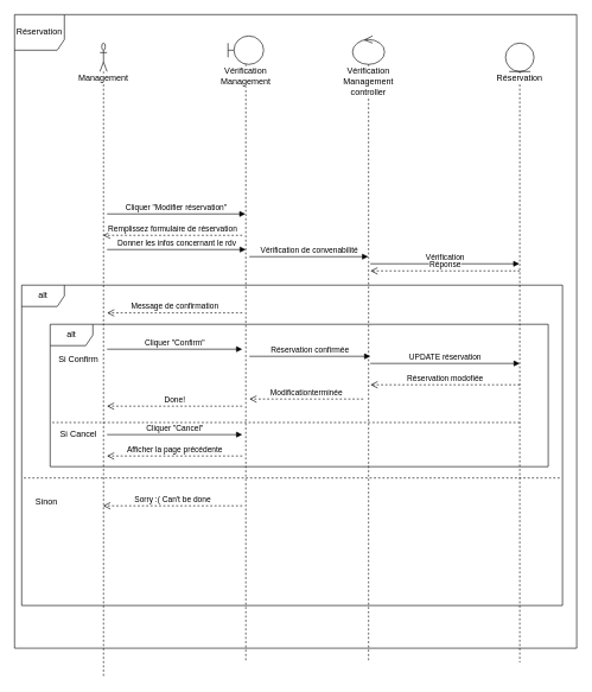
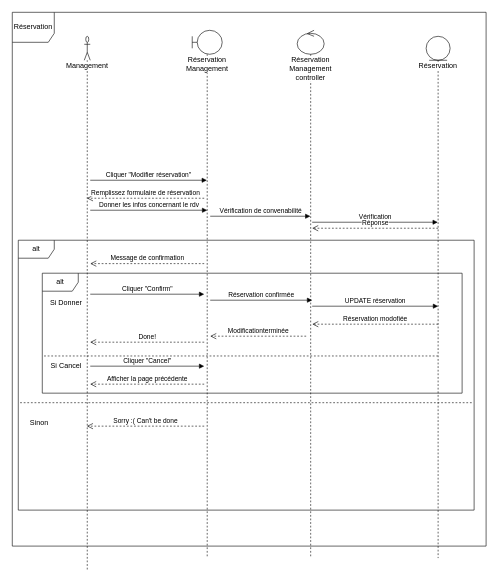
- <mxCell id="5" value="Vérification Management" style="shape=umlLifeline;participant=umlBoundary;perimeter=lifelinePerimeter;whiteSpace=wrap;html=1;container=1;collapsible=0;recursiveResize=0;verticalAlign=top;spacingTop=36;labelBackgroundColor=#ffffff;outlineConnect=0;" parent="1" vertex="1"><mxGeometry x="320" y="50" width="50" height="880" as="geometry" /></mxCell>
+ <mxCell id="5" value="Réservation Management" style="shape=umlLifeline;participant=umlBoundary;perimeter=lifelinePerimeter;whiteSpace=wrap;html=1;container=1;collapsible=0;recursiveResize=0;verticalAlign=top;spacingTop=36;labelBackgroundColor=#ffffff;outlineConnect=0;" parent="1" vertex="1"><mxGeometry x="320" y="50" width="50" height="880" as="geometry" /></mxCell>
- <mxCell id="8" value="Vérification Management controller" style="shape=umlLifeline;participant=umlControl;perimeter=lifelinePerimeter;whiteSpace=wrap;html=1;container=1;collapsible=0;recursiveResize=0;verticalAlign=top;spacingTop=36;labelBackgroundColor=#ffffff;outlineConnect=0;" parent="1" vertex="1"><mxGeometry x="495" y="50" width="45" height="880" as="geometry" /></mxCell>
+ <mxCell id="8" value="Réservation Management controller" style="shape=umlLifeline;participant=umlControl;perimeter=lifelinePerimeter;whiteSpace=wrap;html=1;container=1;collapsible=0;recursiveResize=0;verticalAlign=top;spacingTop=36;labelBackgroundColor=#ffffff;outlineConnect=0;" parent="1" vertex="1"><mxGeometry x="495" y="50" width="45" height="880" as="geometry" /></mxCell>
- <mxCell id="23" value="Si Confirm" style="text;html=1;strokeColor=none;fillColor=none;align=center;verticalAlign=middle;whiteSpace=wrap;rounded=0;" parent="1" vertex="1"><mxGeometry x="80" y="495" width="60" height="20" as="geometry" /></mxCell>
+ <mxCell id="23" value="Si Donner" style="text;html=1;strokeColor=none;fillColor=none;align=center;verticalAlign=middle;whiteSpace=wrap;rounded=0;" parent="1" vertex="1"><mxGeometry x="80" y="495" width="60" height="20" as="geometry" /></mxCell>
